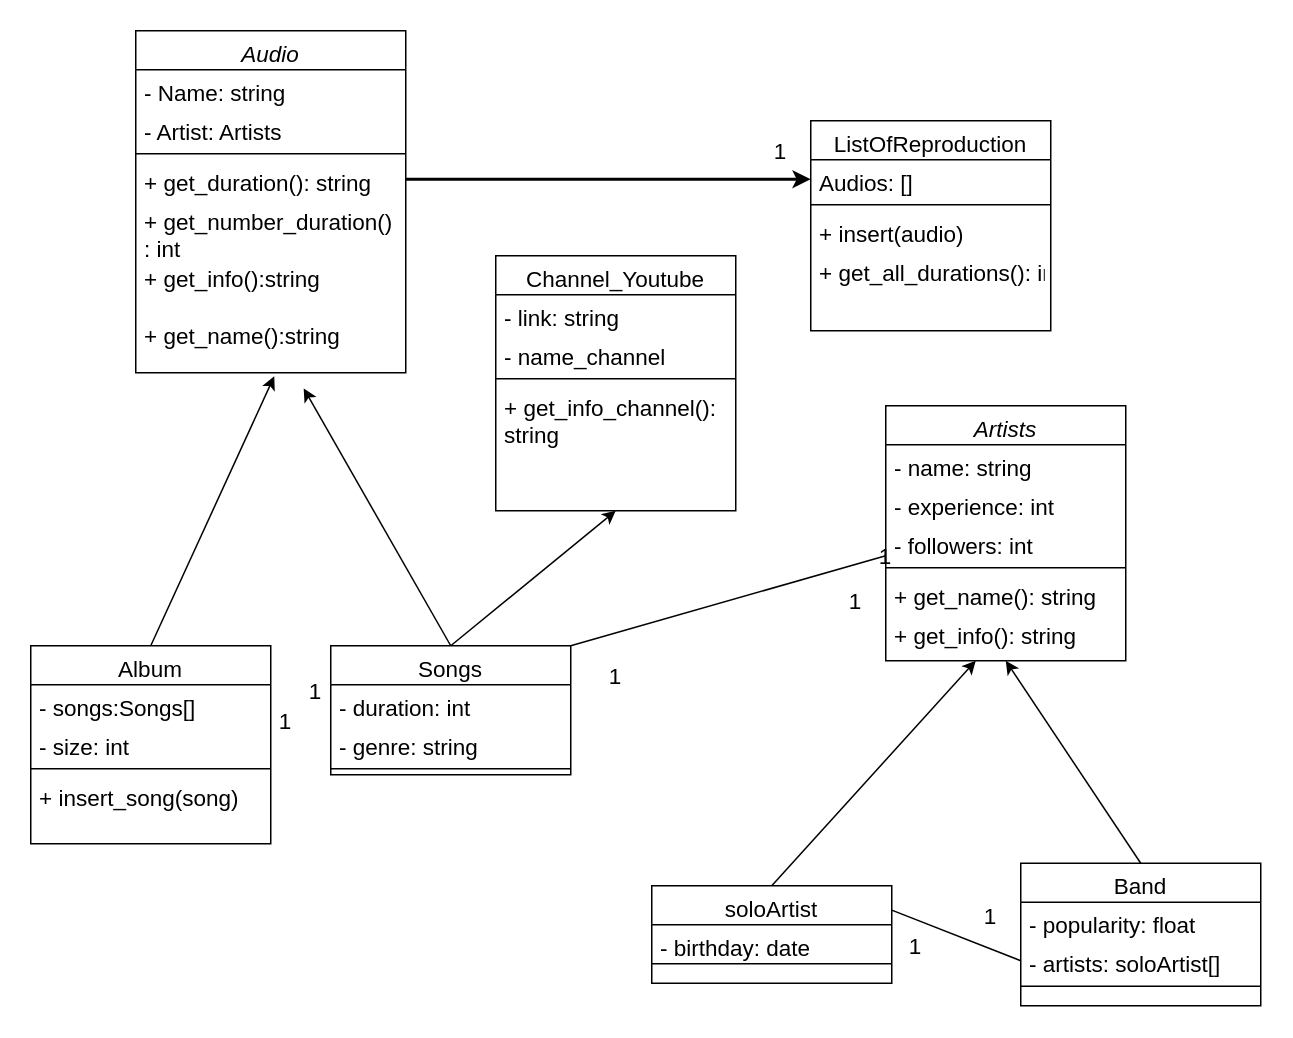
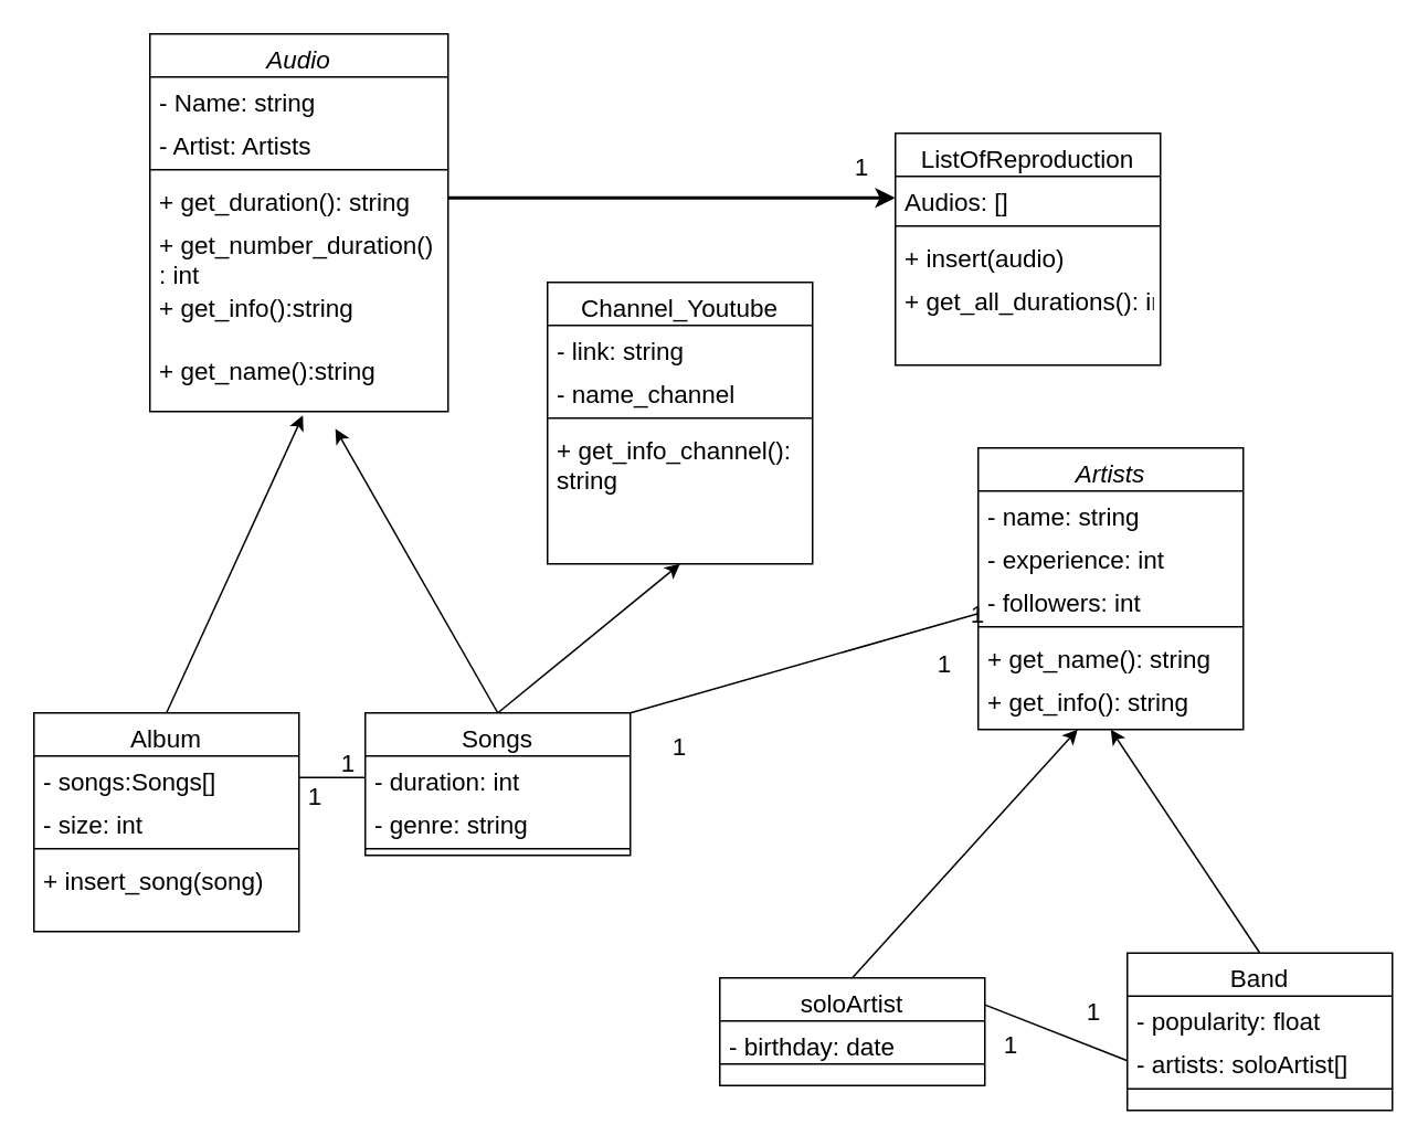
+ <mxCell id="54" value="" style="endArrow=none;html=1;exitX=1;exitY=0.5;exitDx=0;exitDy=0;entryX=0;entryY=0.5;entryDx=0;entryDy=0;fontSize=15;" edge="1" parent="1" source="11" target="16"><mxGeometry width="50" height="50" relative="1" as="geometry"><mxPoint x="100" y="576" as="sourcePoint" /><mxPoint x="310" y="516" as="targetPoint" /></mxGeometry></mxCell>
